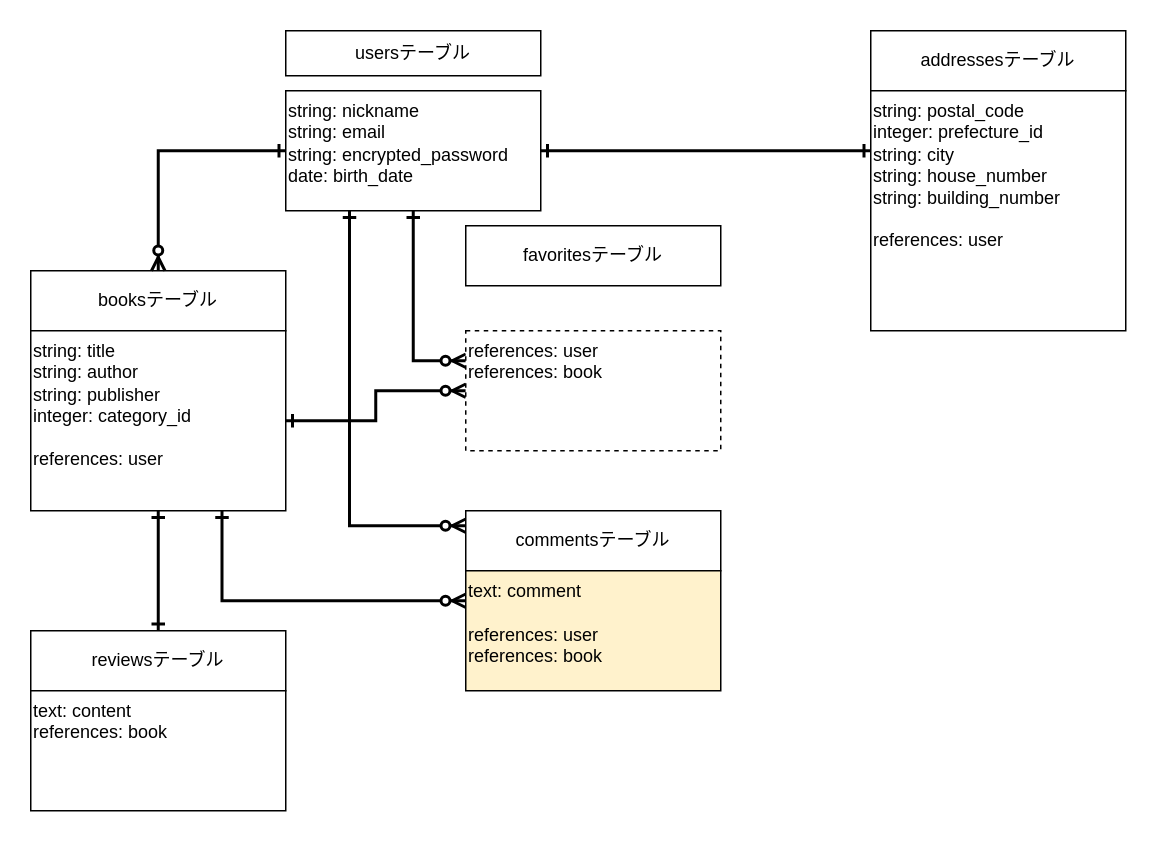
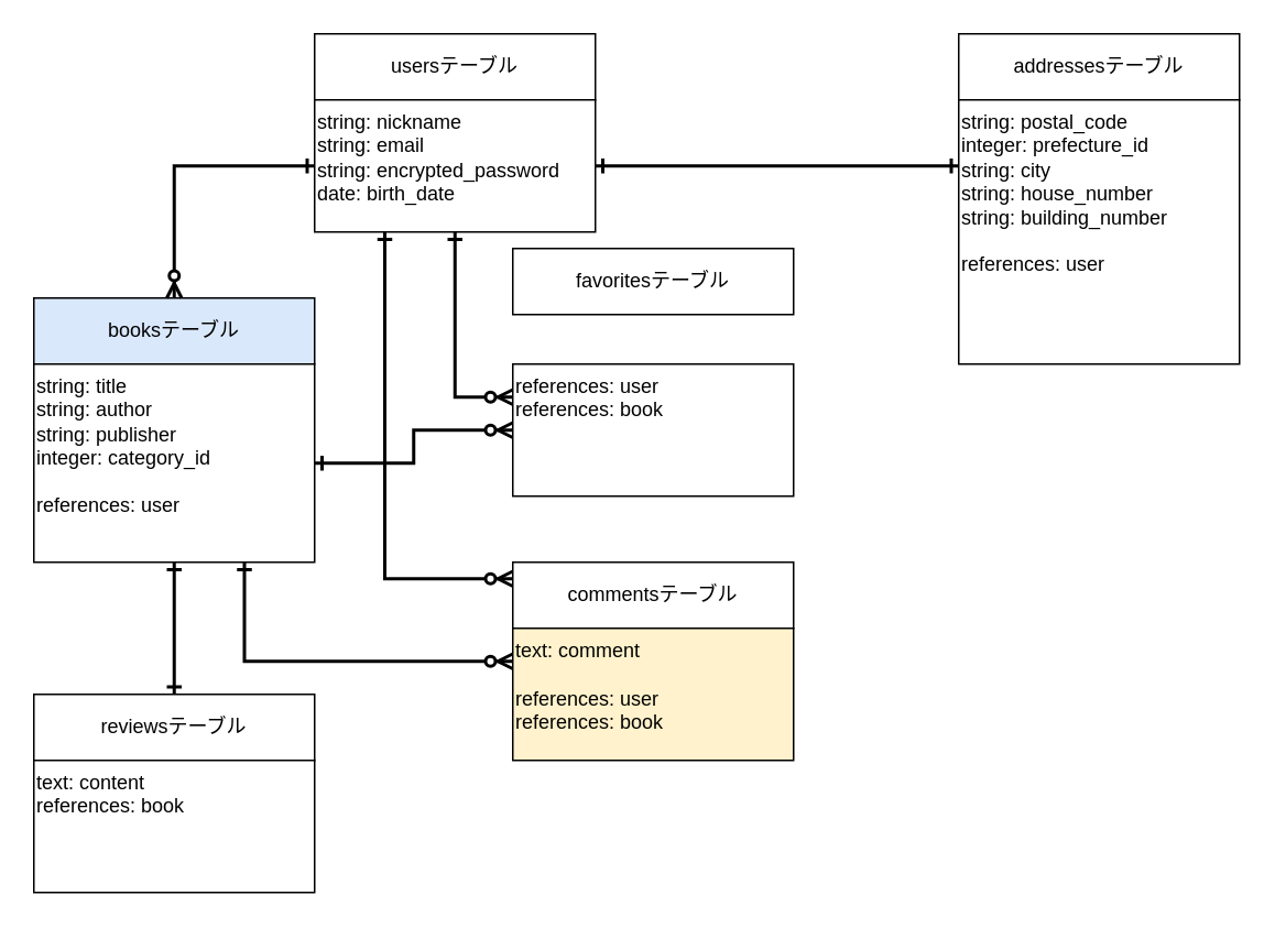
- <mxCell id="2" value="usersテーブル" style="rounded=0;whiteSpace=wrap;html=1;fillColor=#FFFFFF;strokeColor=#000000;fontColor=#000000;" vertex="1" parent="1"><mxGeometry x="190" y="20" width="170" height="30" as="geometry" /></mxCell>
+ <mxCell id="2" value="usersテーブル" style="rounded=0;whiteSpace=wrap;html=1;fillColor=#FFFFFF;strokeColor=#000000;fontColor=#000000;" vertex="1" parent="1"><mxGeometry x="190" y="20" width="170" height="40" as="geometry" /></mxCell>
- <mxCell id="10" value="booksテーブル" style="rounded=0;whiteSpace=wrap;html=1;fillColor=#FFFFFF;strokeColor=#000000;fontColor=#000000;" vertex="1" parent="1"><mxGeometry x="20" y="180" width="170" height="40" as="geometry" /></mxCell>
+ <mxCell id="10" value="booksテーブル" style="rounded=0;whiteSpace=wrap;html=1;fillColor=#dae8fc;strokeColor=#000000;fontColor=#000000;" vertex="1" parent="1"><mxGeometry x="20" y="180" width="170" height="40" as="geometry" /></mxCell>
- <mxCell id="16" value="&lt;span&gt;references: user&lt;br&gt;&lt;/span&gt;references: book&lt;span&gt;&lt;br&gt;&lt;/span&gt;" style="rounded=0;whiteSpace=wrap;html=1;strokeColor=#000000;fillColor=#FFFFFF;fontColor=#000000;align=left;verticalAlign=top;dashed=1;" vertex="1" parent="1"><mxGeometry x="310" y="220" width="170" height="80" as="geometry" /></mxCell>
+ <mxCell id="16" value="&lt;span&gt;references: user&lt;br&gt;&lt;/span&gt;references: book&lt;span&gt;&lt;br&gt;&lt;/span&gt;" style="rounded=0;whiteSpace=wrap;html=1;strokeColor=#000000;fillColor=#FFFFFF;fontColor=#000000;align=left;verticalAlign=top;" vertex="1" parent="1"><mxGeometry x="310" y="220" width="170" height="80" as="geometry" /></mxCell>
